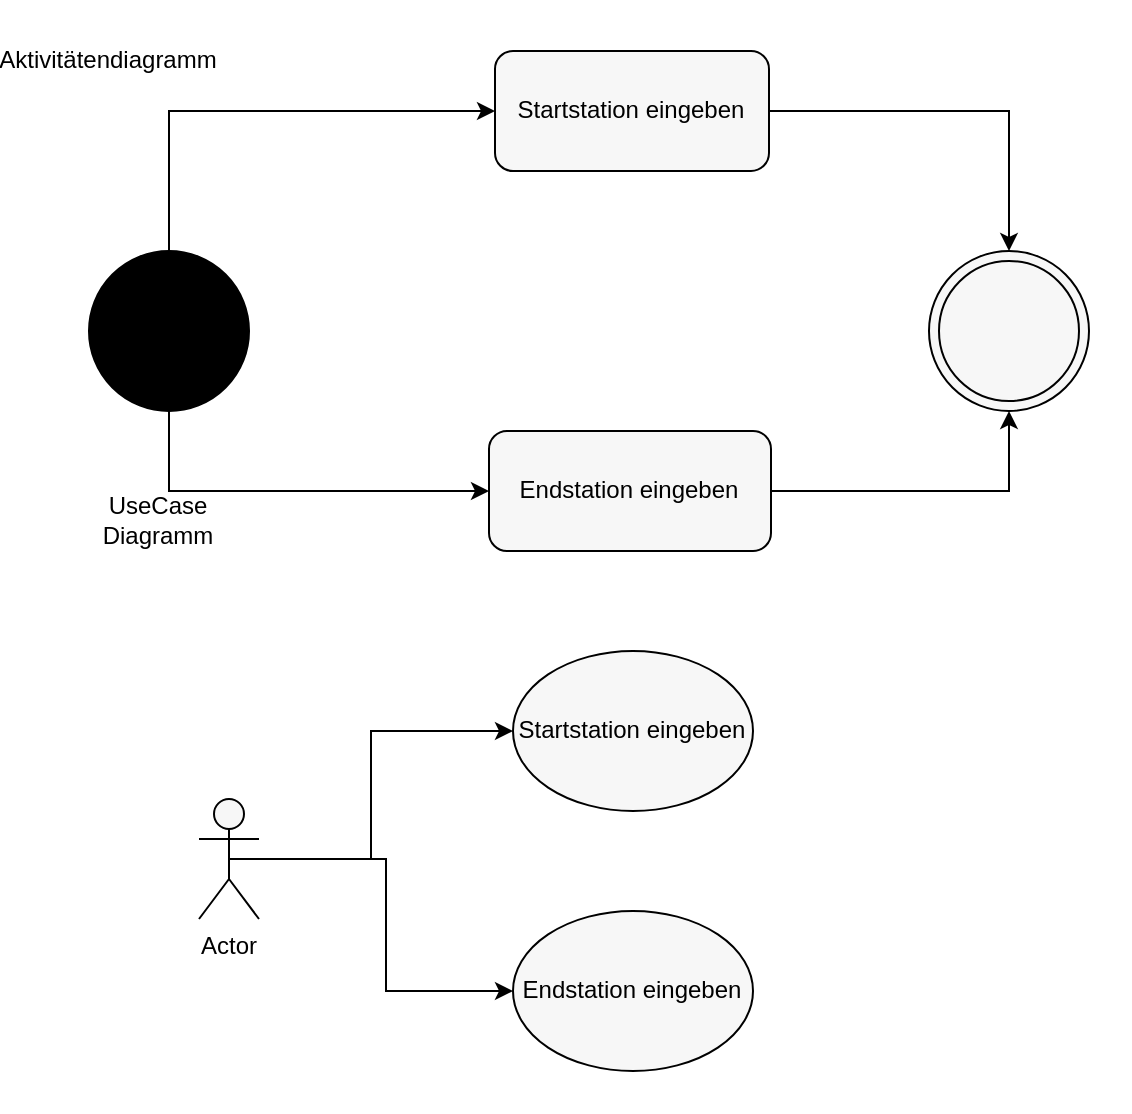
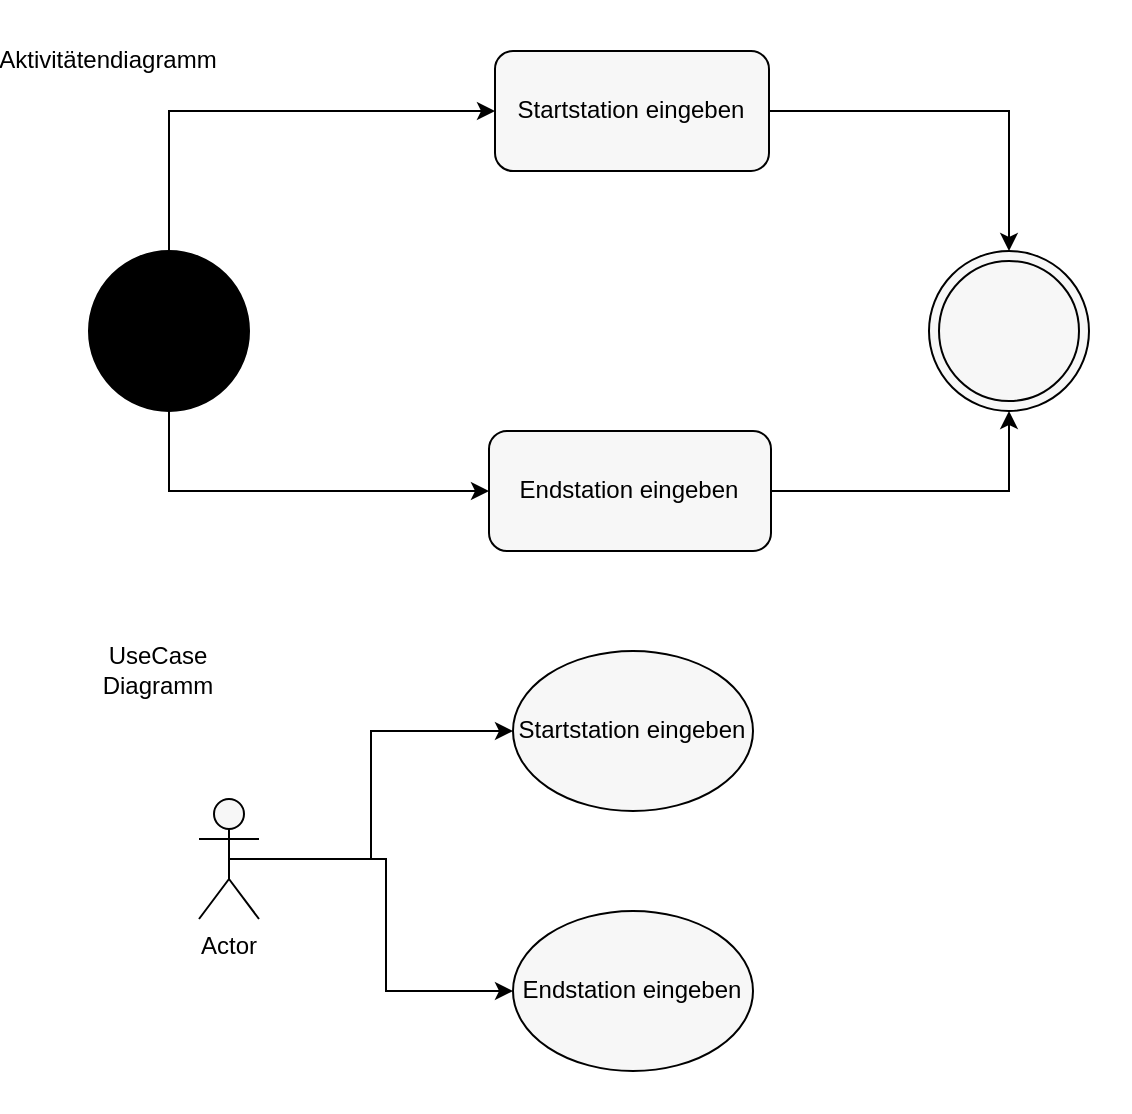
- <mxCell id="17" value="UseCase Diagramm&lt;br&gt;" style="text;html=1;strokeColor=none;fillColor=none;align=center;verticalAlign=middle;whiteSpace=wrap;rounded=0;" vertex="1" parent="1"><mxGeometry x="45" y="250" width="40" height="20" as="geometry" /></mxCell>
+ <mxCell id="17" value="UseCase Diagramm&lt;br&gt;" style="text;html=1;strokeColor=none;fillColor=none;align=center;verticalAlign=middle;whiteSpace=wrap;rounded=0;" vertex="1" parent="1"><mxGeometry x="45" y="325" width="40" height="20" as="geometry" /></mxCell>
